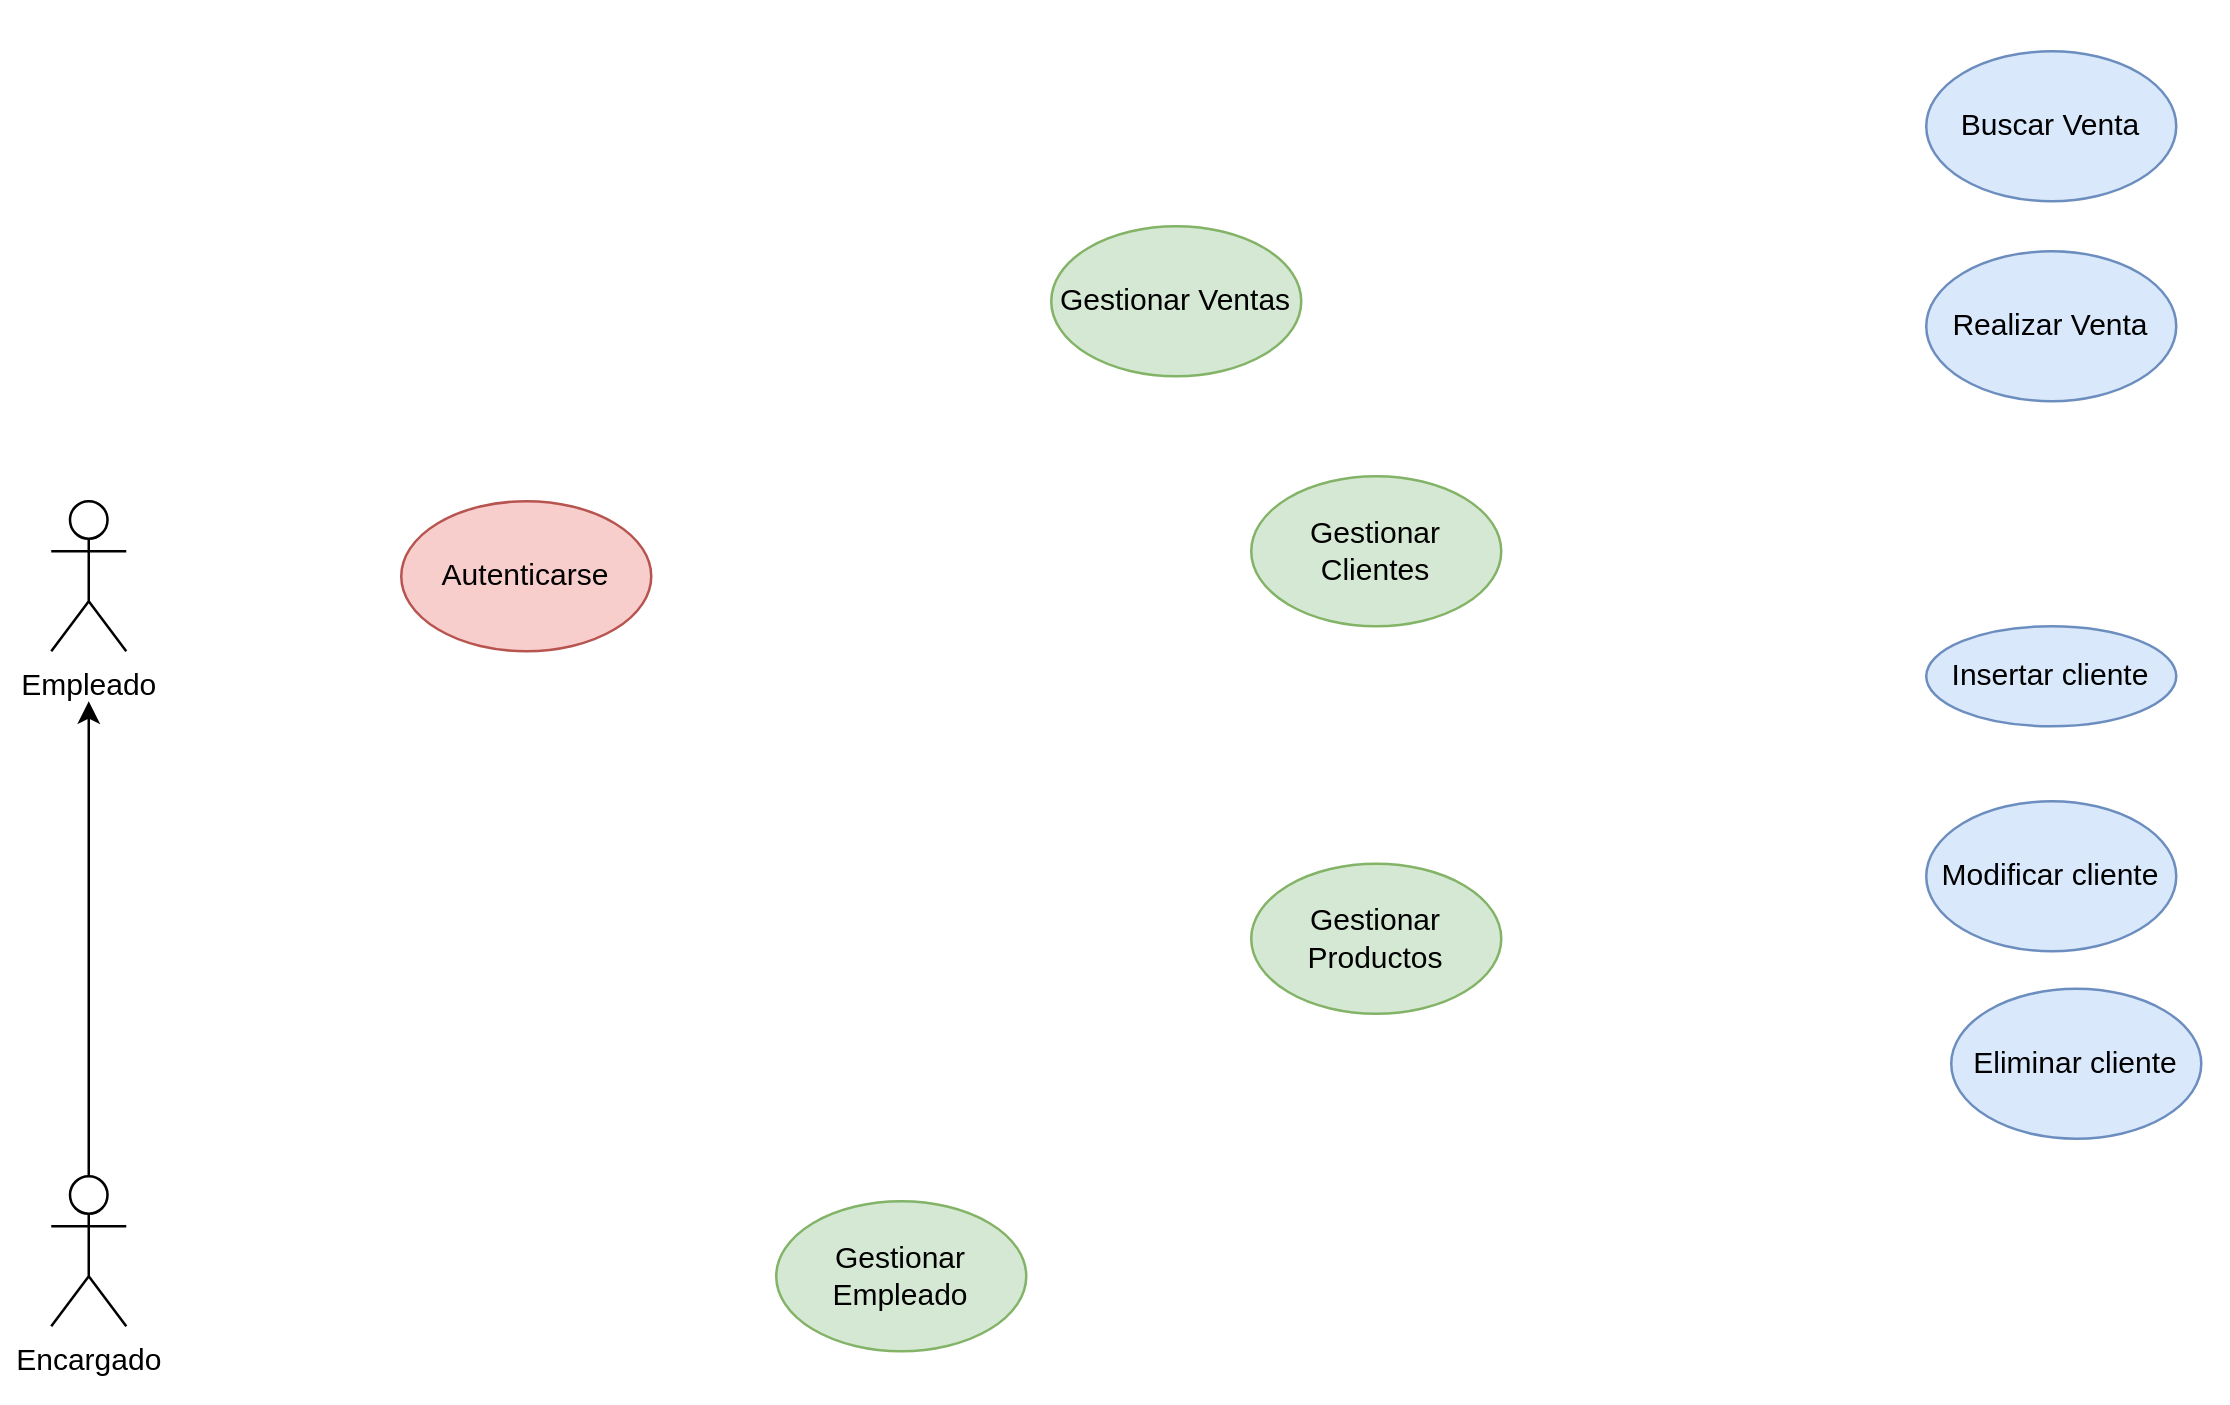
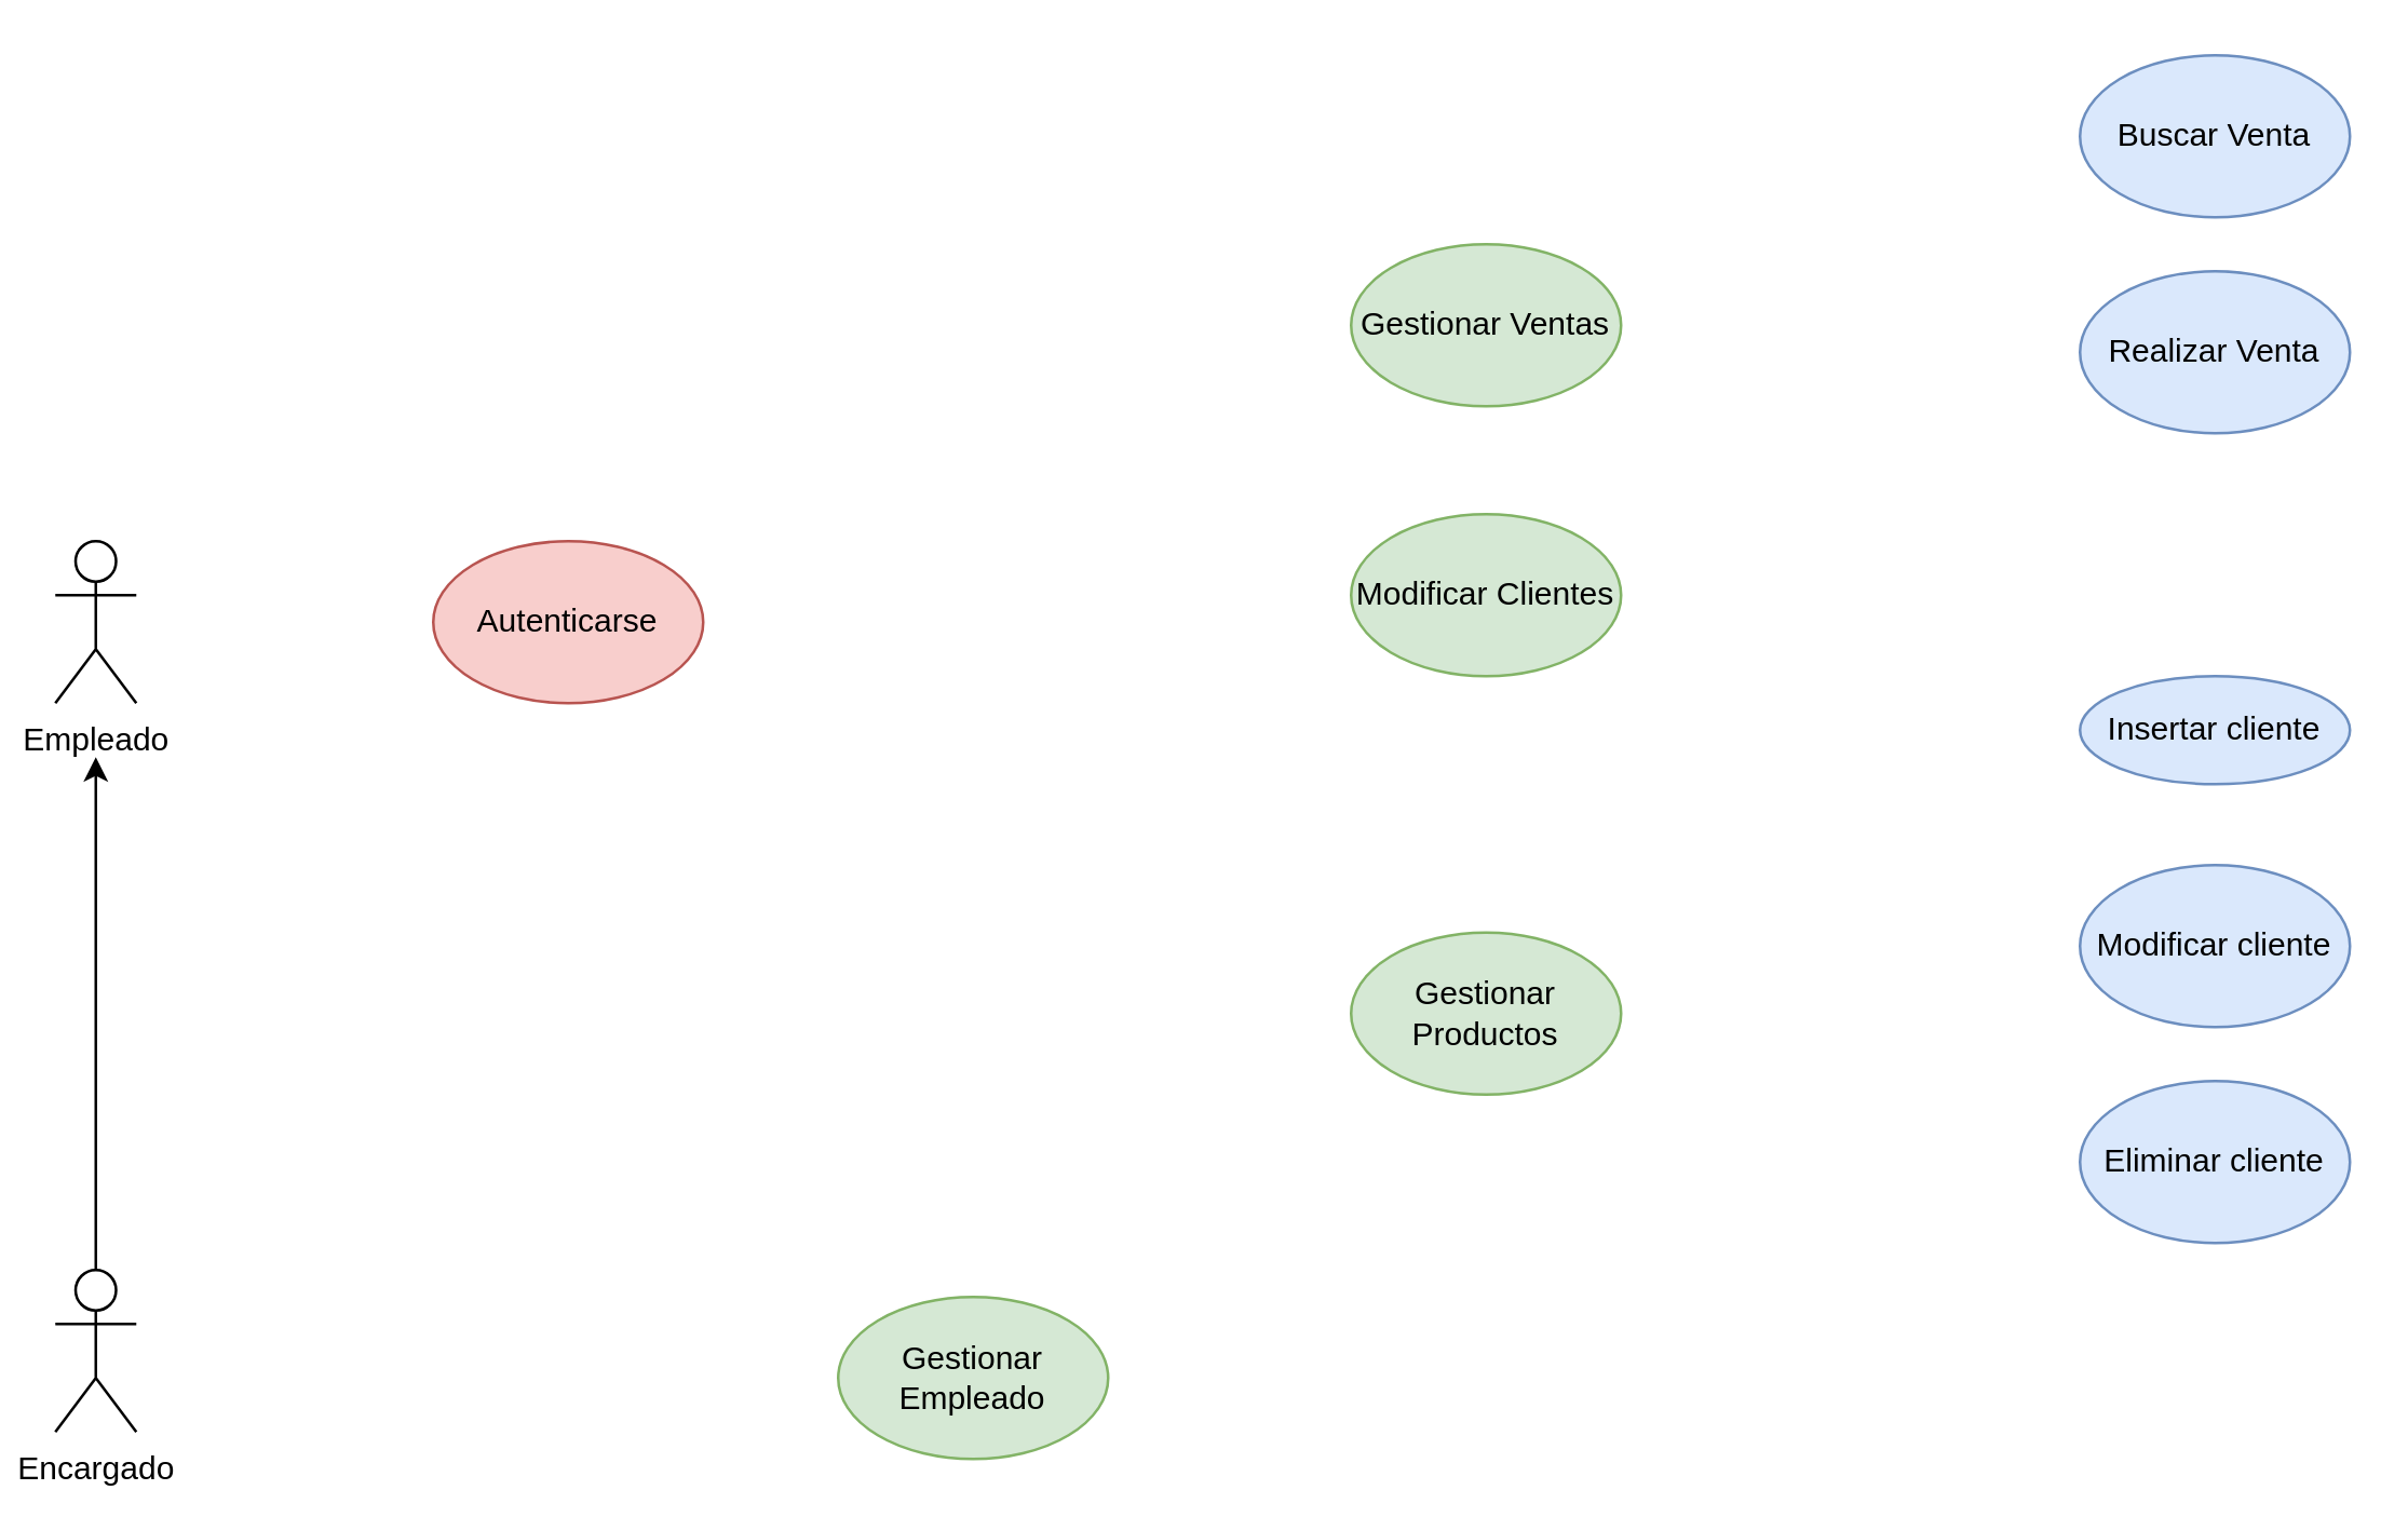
- <mxCell id="4" value="Gestionar Ventas" style="ellipse;whiteSpace=wrap;html=1;fillColor=#d5e8d4;strokeColor=#82b366;" vertex="1" parent="1"><mxGeometry x="420" y="90" width="100" height="60" as="geometry" /></mxCell>
+ <mxCell id="4" value="Gestionar Ventas" style="ellipse;whiteSpace=wrap;html=1;fillColor=#d5e8d4;strokeColor=#82b366;" vertex="1" parent="1"><mxGeometry x="500" y="90" width="100" height="60" as="geometry" /></mxCell>
- <mxCell id="5" value="Gestionar Clientes" style="ellipse;whiteSpace=wrap;html=1;fillColor=#d5e8d4;strokeColor=#82b366;" vertex="1" parent="1"><mxGeometry x="500" y="190" width="100" height="60" as="geometry" /></mxCell>
+ <mxCell id="5" value="Modificar Clientes" style="ellipse;whiteSpace=wrap;html=1;fillColor=#d5e8d4;strokeColor=#82b366;" vertex="1" parent="1"><mxGeometry x="500" y="190" width="100" height="60" as="geometry" /></mxCell>
- <mxCell id="14" value="Eliminar cliente" style="ellipse;whiteSpace=wrap;html=1;fillColor=#dae8fc;strokeColor=#6c8ebf;" vertex="1" parent="1"><mxGeometry x="780" y="395" width="100" height="60" as="geometry" /></mxCell>
+ <mxCell id="14" value="Eliminar cliente" style="ellipse;whiteSpace=wrap;html=1;fillColor=#dae8fc;strokeColor=#6c8ebf;" vertex="1" parent="1"><mxGeometry x="770" y="400" width="100" height="60" as="geometry" /></mxCell>
